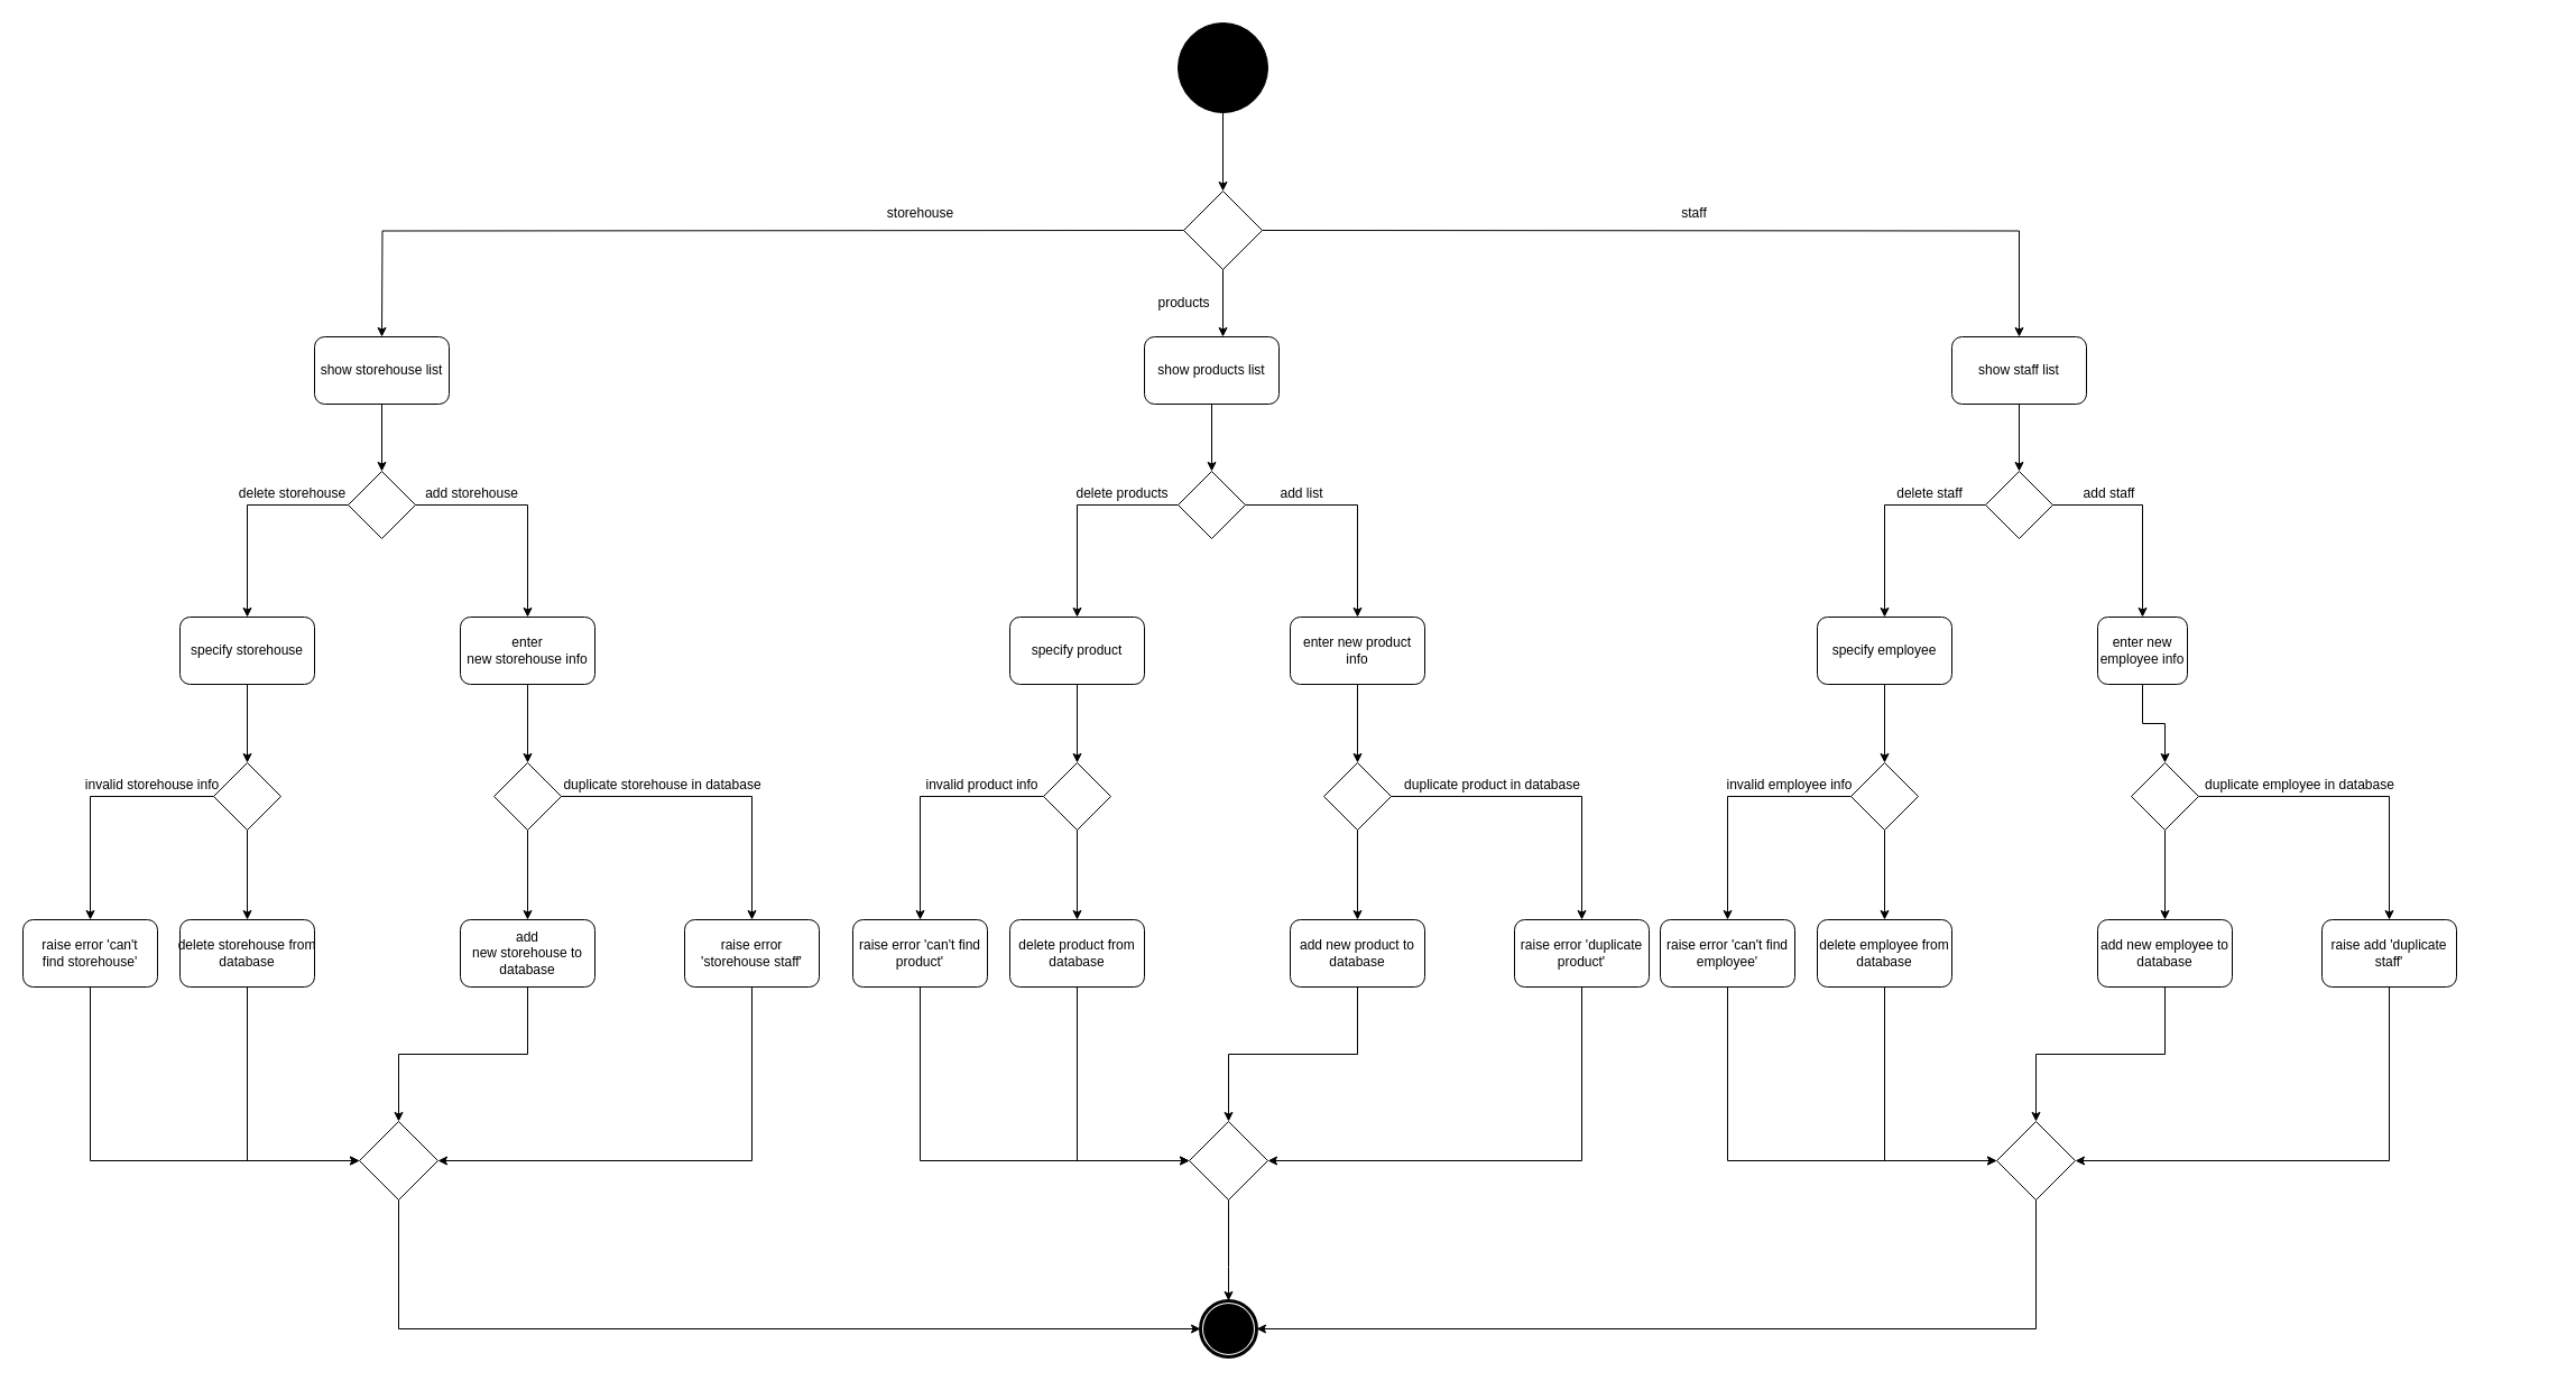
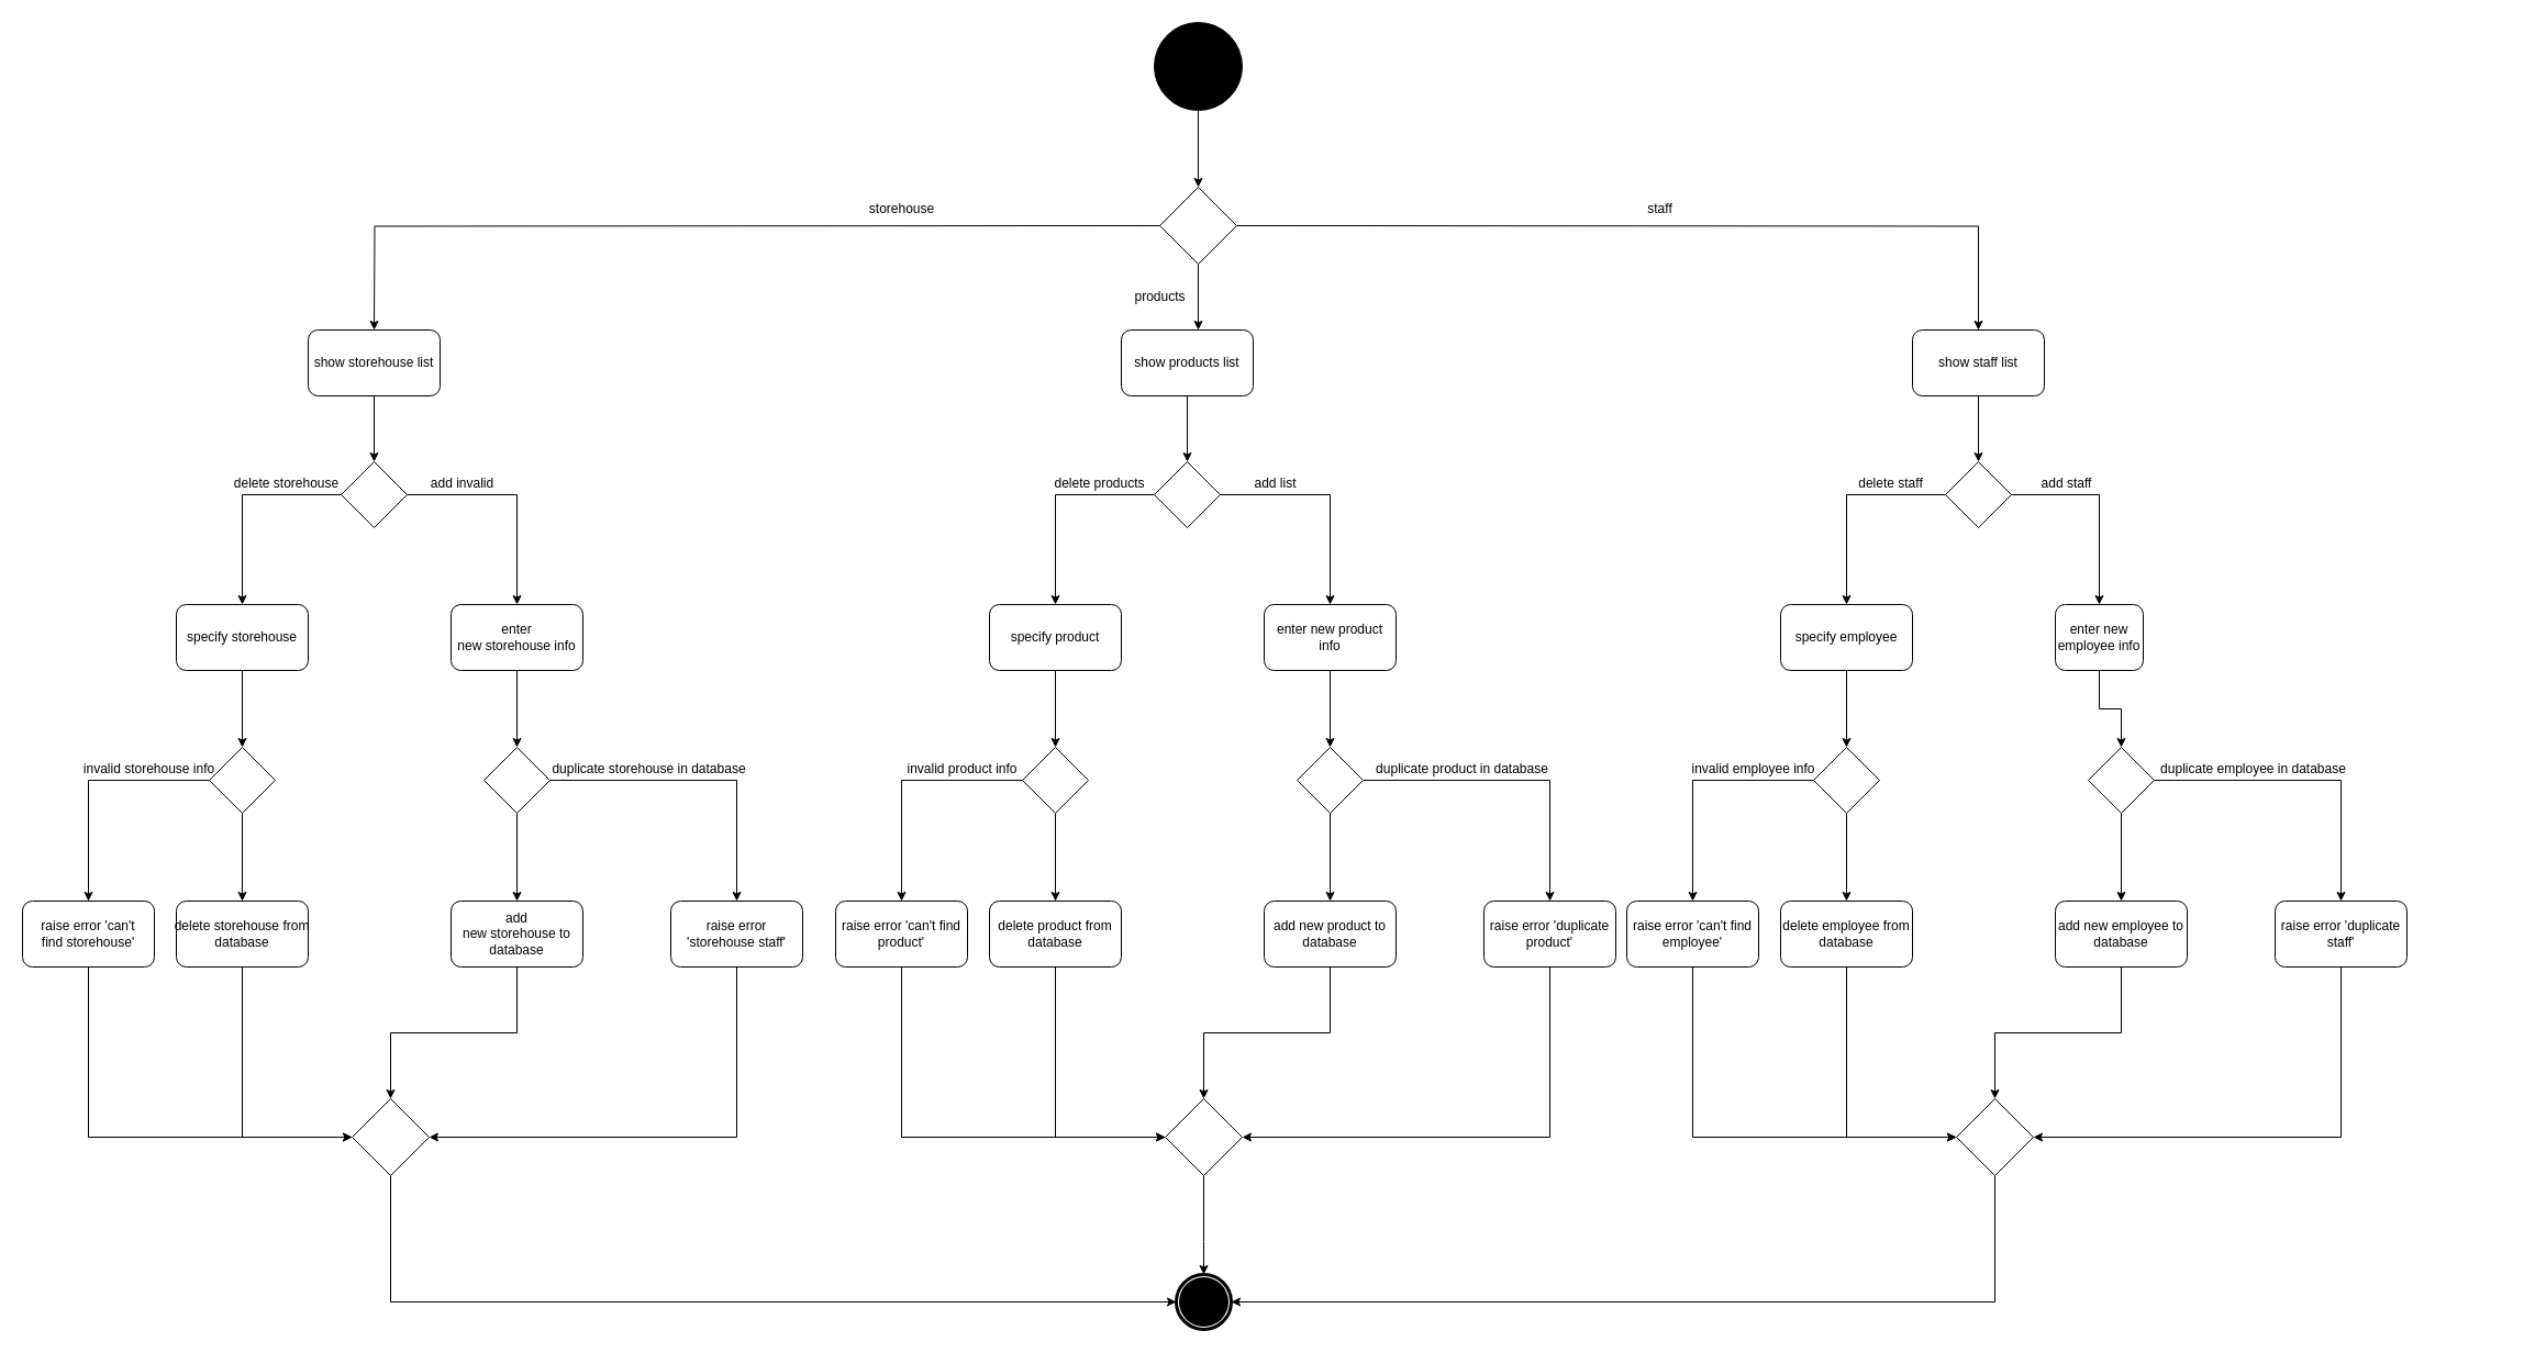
- <mxCell id="81" value="add storehouse" style="text;html=1;align=center;verticalAlign=middle;resizable=0;points=[];autosize=1;" vertex="1" parent="1"><mxGeometry x="370" y="430" width="100" height="20" as="geometry" /></mxCell>
+ <mxCell id="81" value="add invalid" style="text;html=1;align=center;verticalAlign=middle;resizable=0;points=[];autosize=1;" vertex="1" parent="1"><mxGeometry x="370" y="430" width="100" height="20" as="geometry" /></mxCell>
- <mxCell id="29" value="raise add 'duplicate staff'" style="rounded=1;whiteSpace=wrap;html=1;fillColor=none;" vertex="1" parent="1"><mxGeometry x="2070" y="820" width="120" height="60" as="geometry" /></mxCell>
+ <mxCell id="29" value="raise error 'duplicate staff'" style="rounded=1;whiteSpace=wrap;html=1;fillColor=none;" vertex="1" parent="1"><mxGeometry x="2070" y="820" width="120" height="60" as="geometry" /></mxCell>
